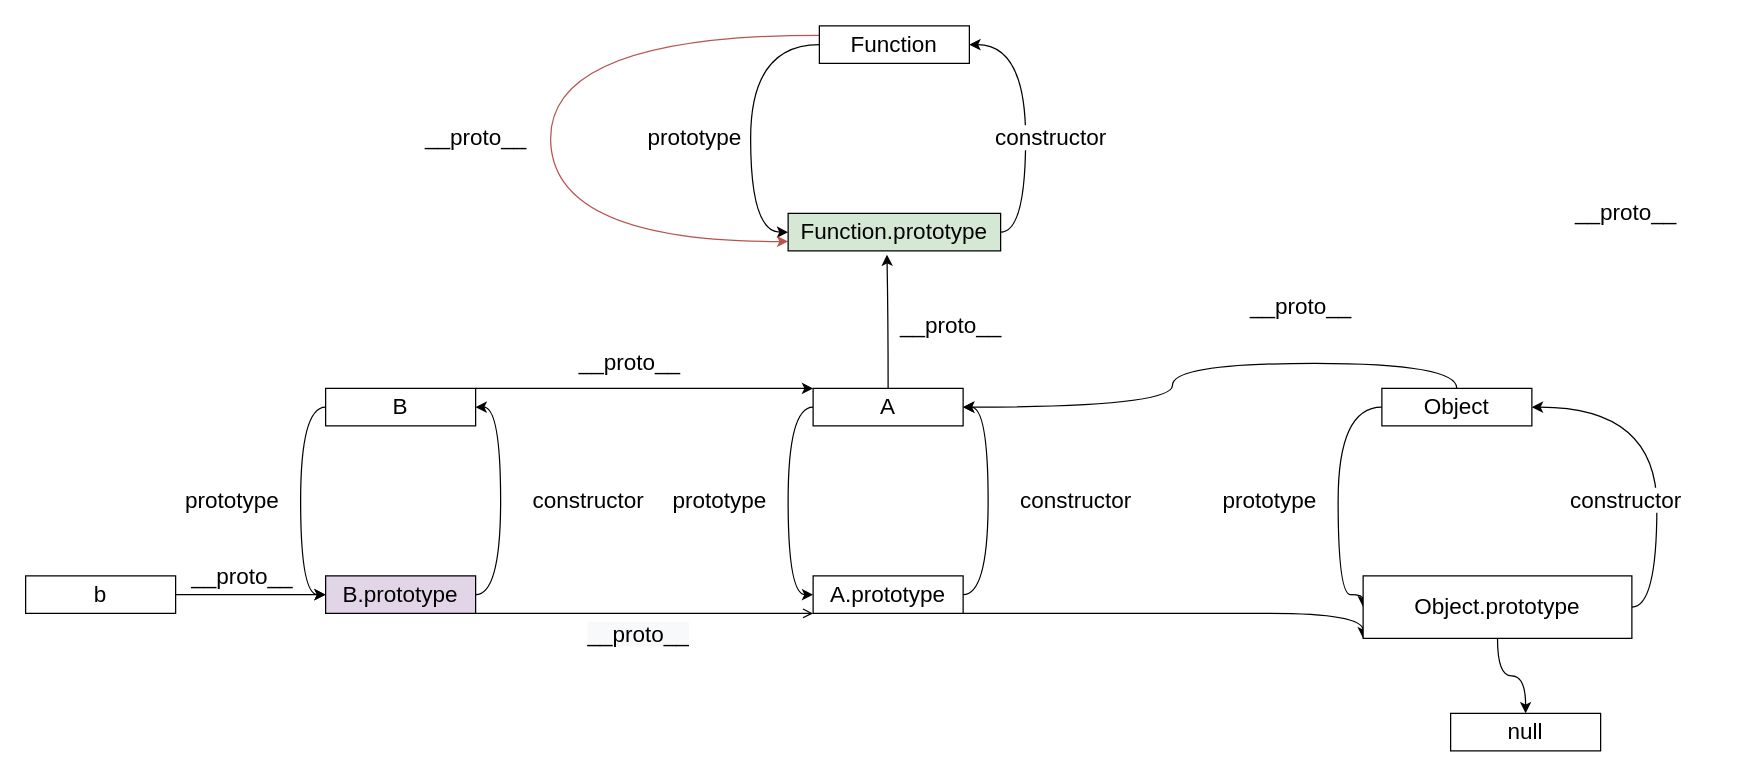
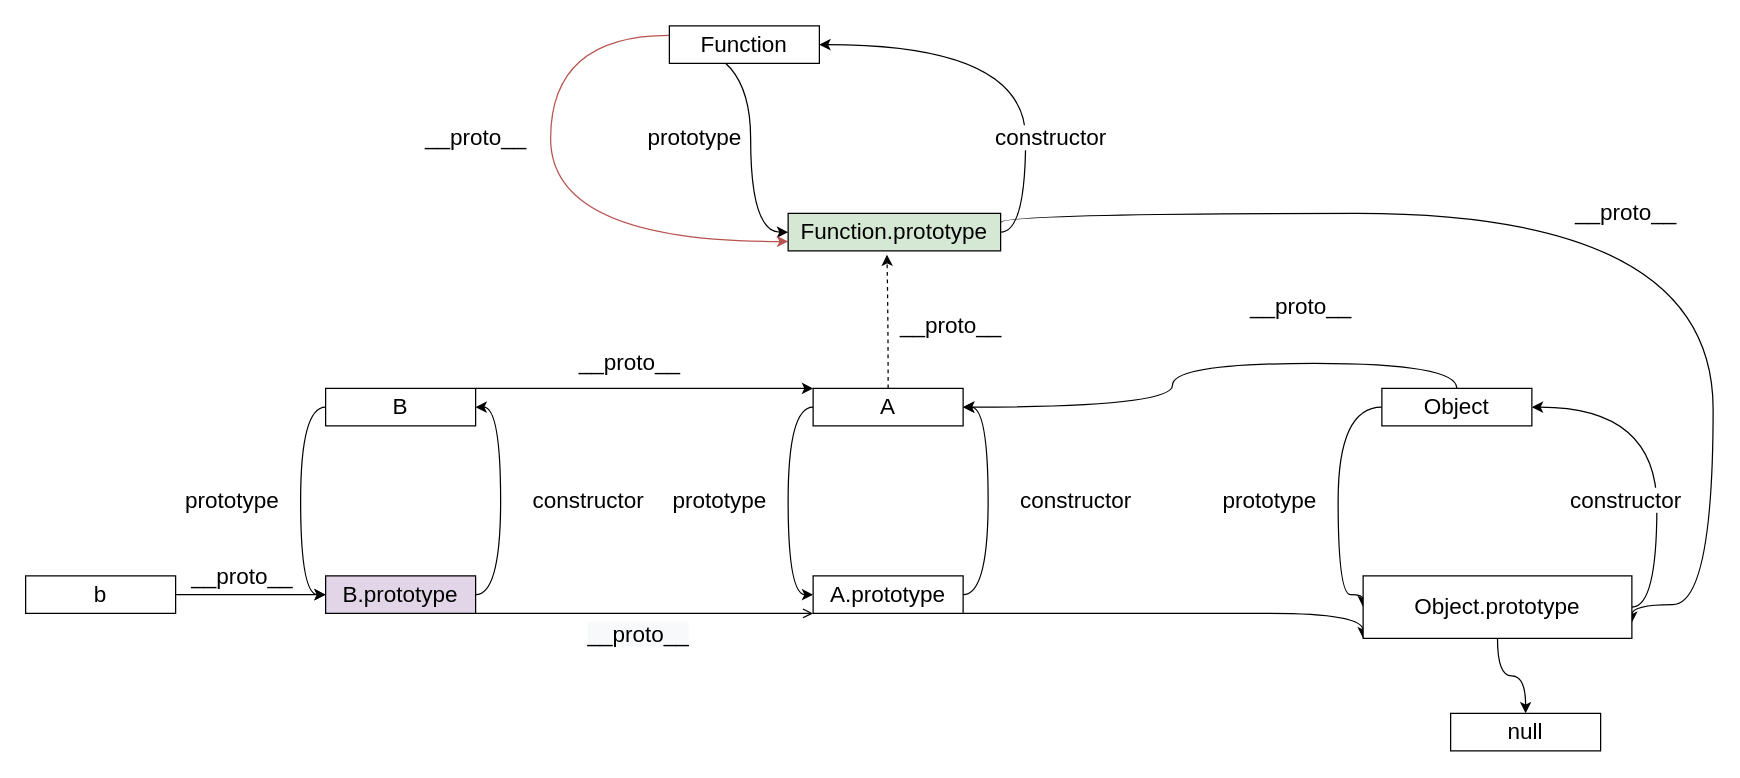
- <mxCell id="24" value="&lt;font style=&quot;font-size: 18px&quot;&gt;Function&lt;/font&gt;" style="rounded=0;whiteSpace=wrap;html=1;fontSize=18;" vertex="1" parent="1"><mxGeometry x="655" y="20" width="120" height="30" as="geometry" /></mxCell>
+ <mxCell id="24" value="&lt;font style=&quot;font-size: 18px&quot;&gt;Function&lt;/font&gt;" style="rounded=0;whiteSpace=wrap;html=1;fontSize=18;" vertex="1" parent="1"><mxGeometry x="535" y="20" width="120" height="30" as="geometry" /></mxCell>
+ <mxCell id="26" style="edgeStyle=orthogonalEdgeStyle;curved=1;rounded=0;orthogonalLoop=1;jettySize=auto;html=1;exitX=1;exitY=0.25;exitDx=0;exitDy=0;entryX=1;entryY=0.75;entryDx=0;entryDy=0;fontSize=18;" edge="1" parent="1" source="27" target="37"><mxGeometry relative="1" as="geometry"><Array as="points"><mxPoint x="800" y="170" /><mxPoint x="1370" y="170" /><mxPoint x="1370" y="483" /></Array></mxGeometry></mxCell>
- <mxCell id="14" style="edgeStyle=orthogonalEdgeStyle;curved=1;rounded=0;orthogonalLoop=1;jettySize=auto;html=1;exitX=0.5;exitY=0;exitDx=0;exitDy=0;entryX=0.465;entryY=1.1;entryDx=0;entryDy=0;entryPerimeter=0;fontSize=18;" edge="1" parent="1" source="15" target="27"><mxGeometry relative="1" as="geometry" /></mxCell>
+ <mxCell id="14" style="edgeStyle=orthogonalEdgeStyle;curved=1;rounded=0;orthogonalLoop=1;jettySize=auto;html=1;exitX=0.5;exitY=0;exitDx=0;exitDy=0;entryX=0.465;entryY=1.1;entryDx=0;entryDy=0;entryPerimeter=0;fontSize=18;dashed=1;" edge="1" parent="1" source="15" target="27"><mxGeometry relative="1" as="geometry" /></mxCell>
